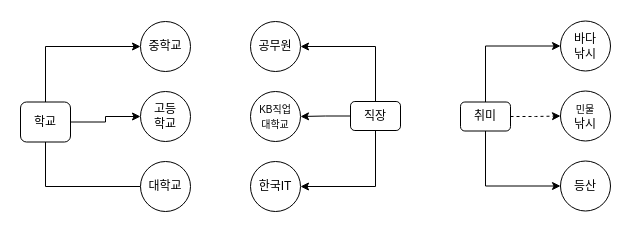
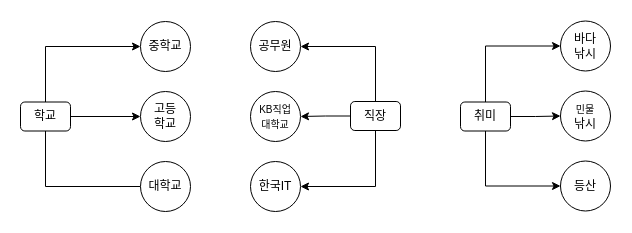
- <mxCell id="10" style="edgeStyle=orthogonalEdgeStyle;rounded=0;orthogonalLoop=1;jettySize=auto;html=1;exitX=1;exitY=0.5;exitDx=0;exitDy=0;entryX=0;entryY=0.5;entryDx=0;entryDy=0;fontSize=10;dashed=1;" edge="1" parent="1" source="13" target="21"><mxGeometry relative="1" as="geometry" /></mxCell>
+ <mxCell id="10" style="edgeStyle=orthogonalEdgeStyle;rounded=0;orthogonalLoop=1;jettySize=auto;html=1;exitX=1;exitY=0.5;exitDx=0;exitDy=0;entryX=0;entryY=0.5;entryDx=0;entryDy=0;fontSize=10;" edge="1" parent="1" source="13" target="21"><mxGeometry relative="1" as="geometry" /></mxCell>
- <mxCell id="5" value="학교" style="rounded=1;whiteSpace=wrap;html=1;" vertex="1" parent="1"><mxGeometry x="20" y="101.5" width="50" height="40" as="geometry" /></mxCell>
+ <mxCell id="5" value="학교" style="rounded=1;whiteSpace=wrap;html=1;" vertex="1" parent="1"><mxGeometry x="20" y="101.5" width="50" height="29" as="geometry" /></mxCell>
